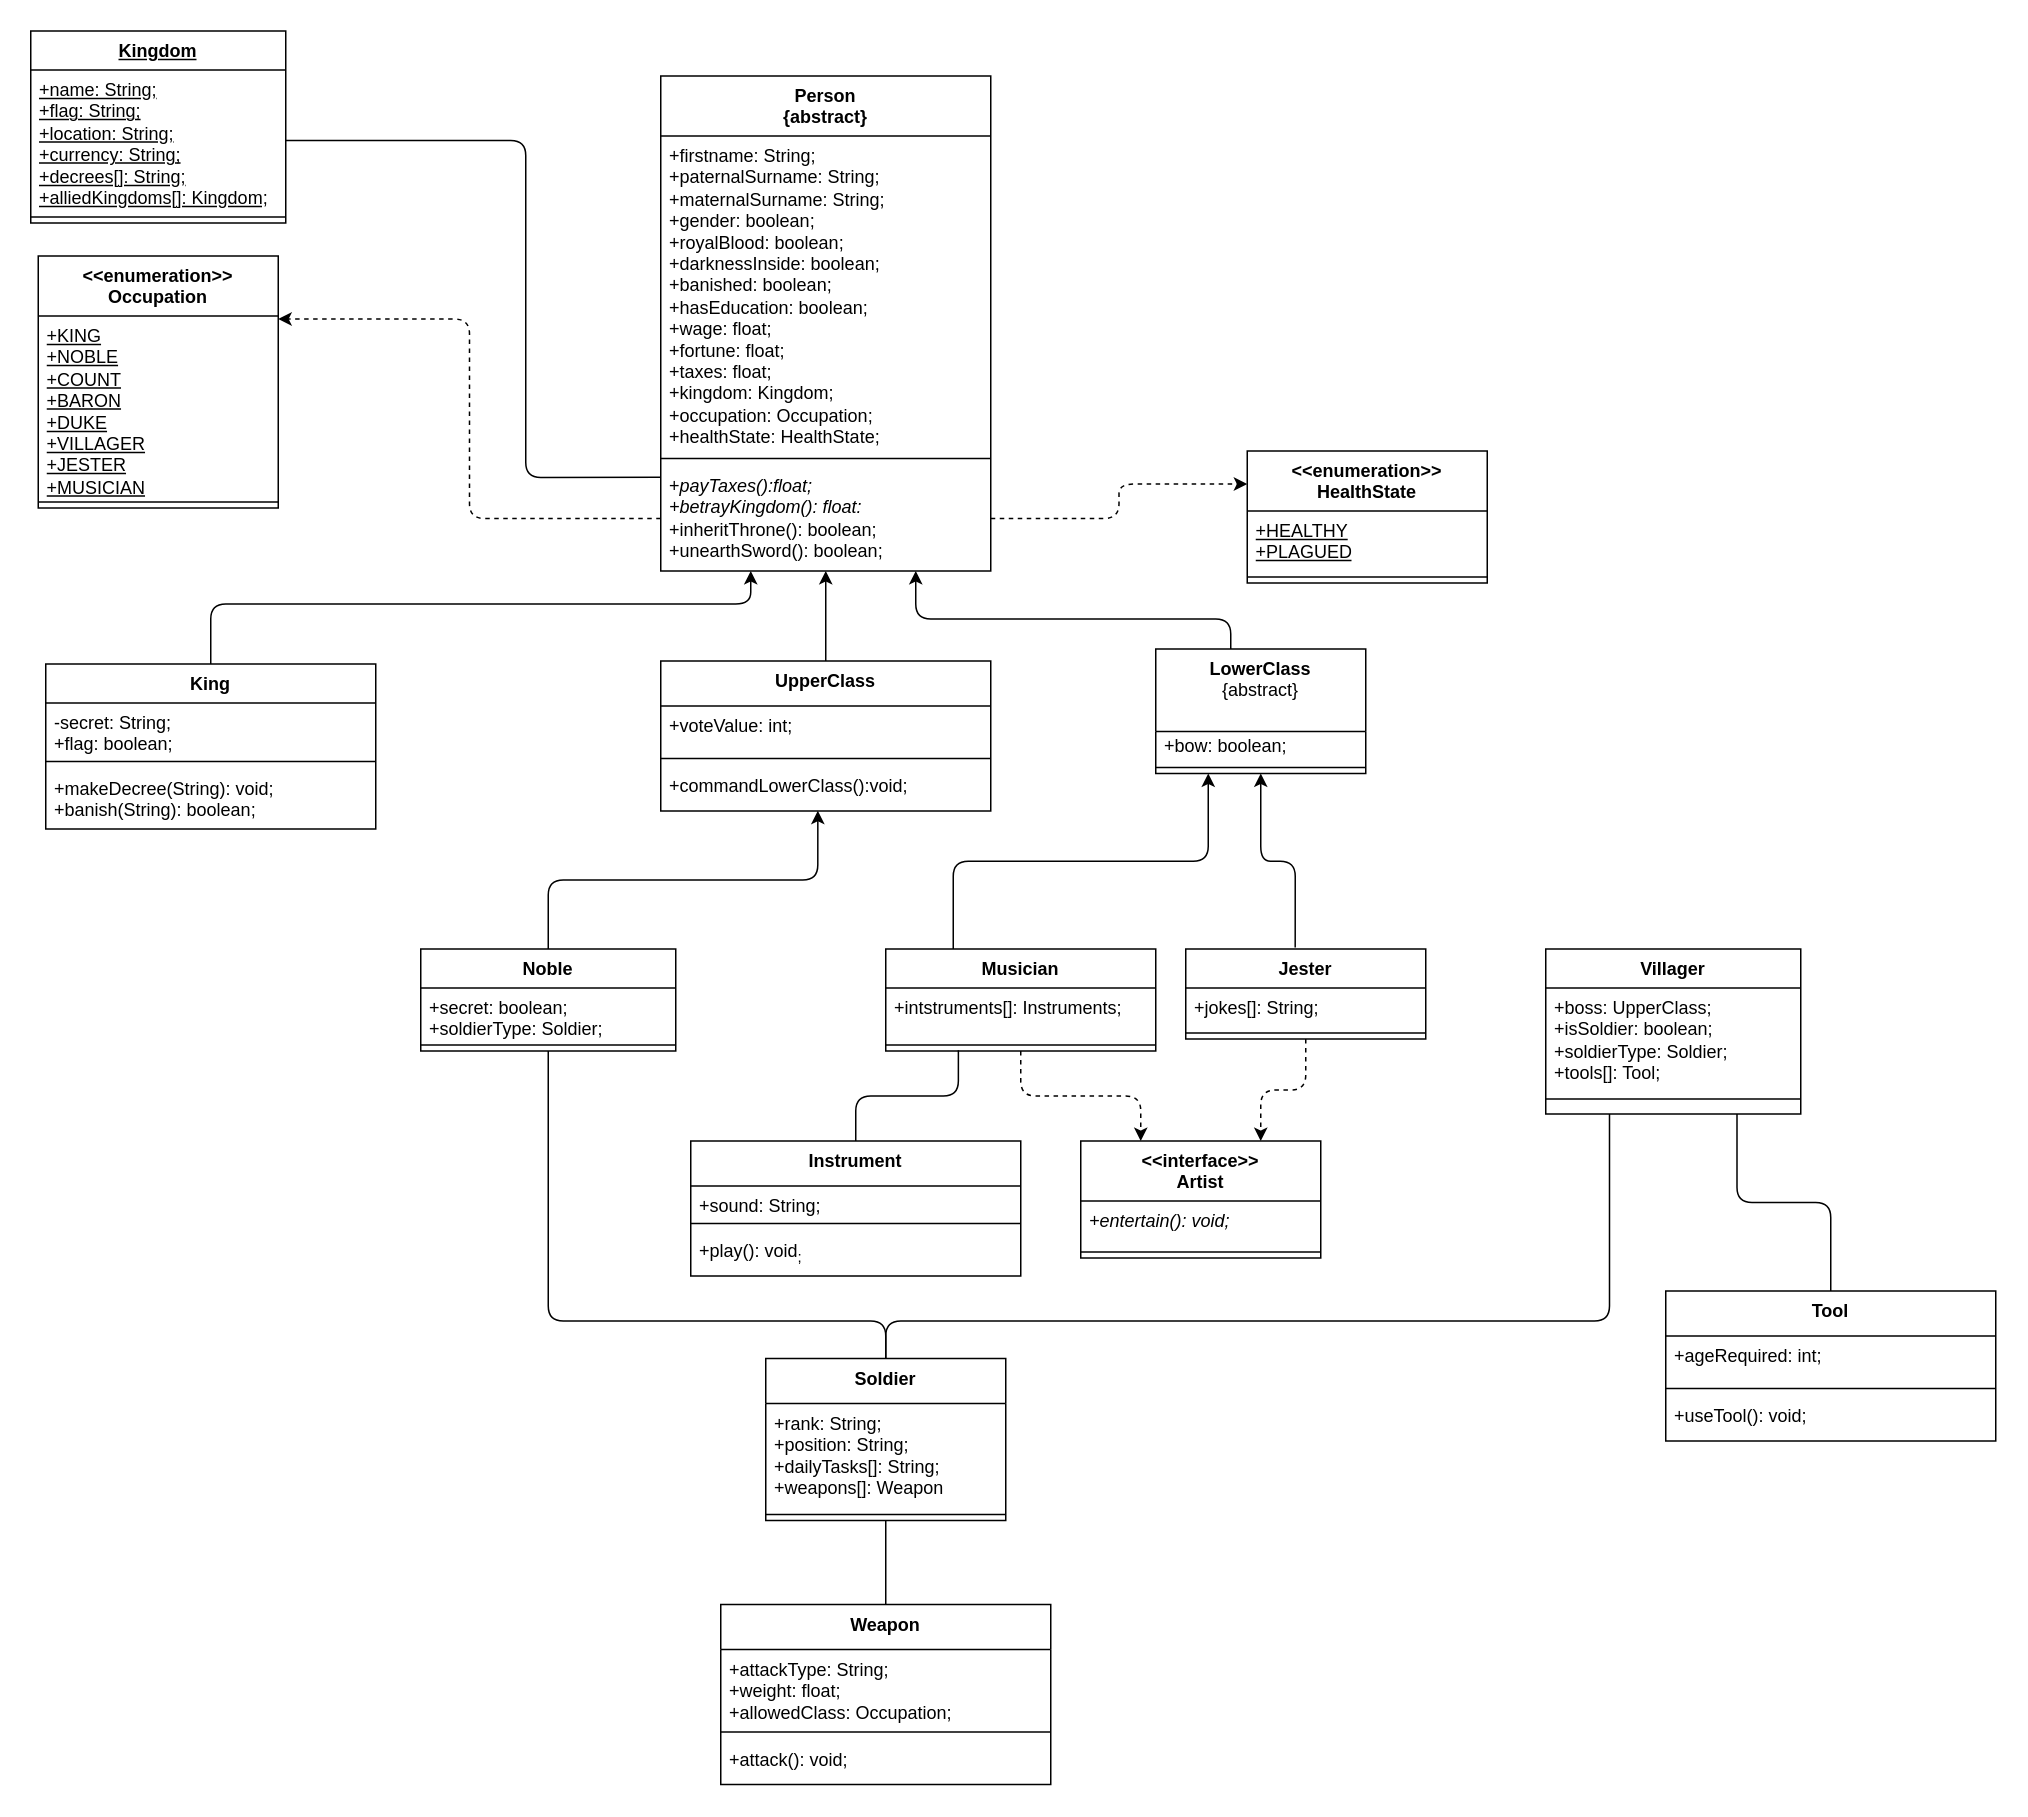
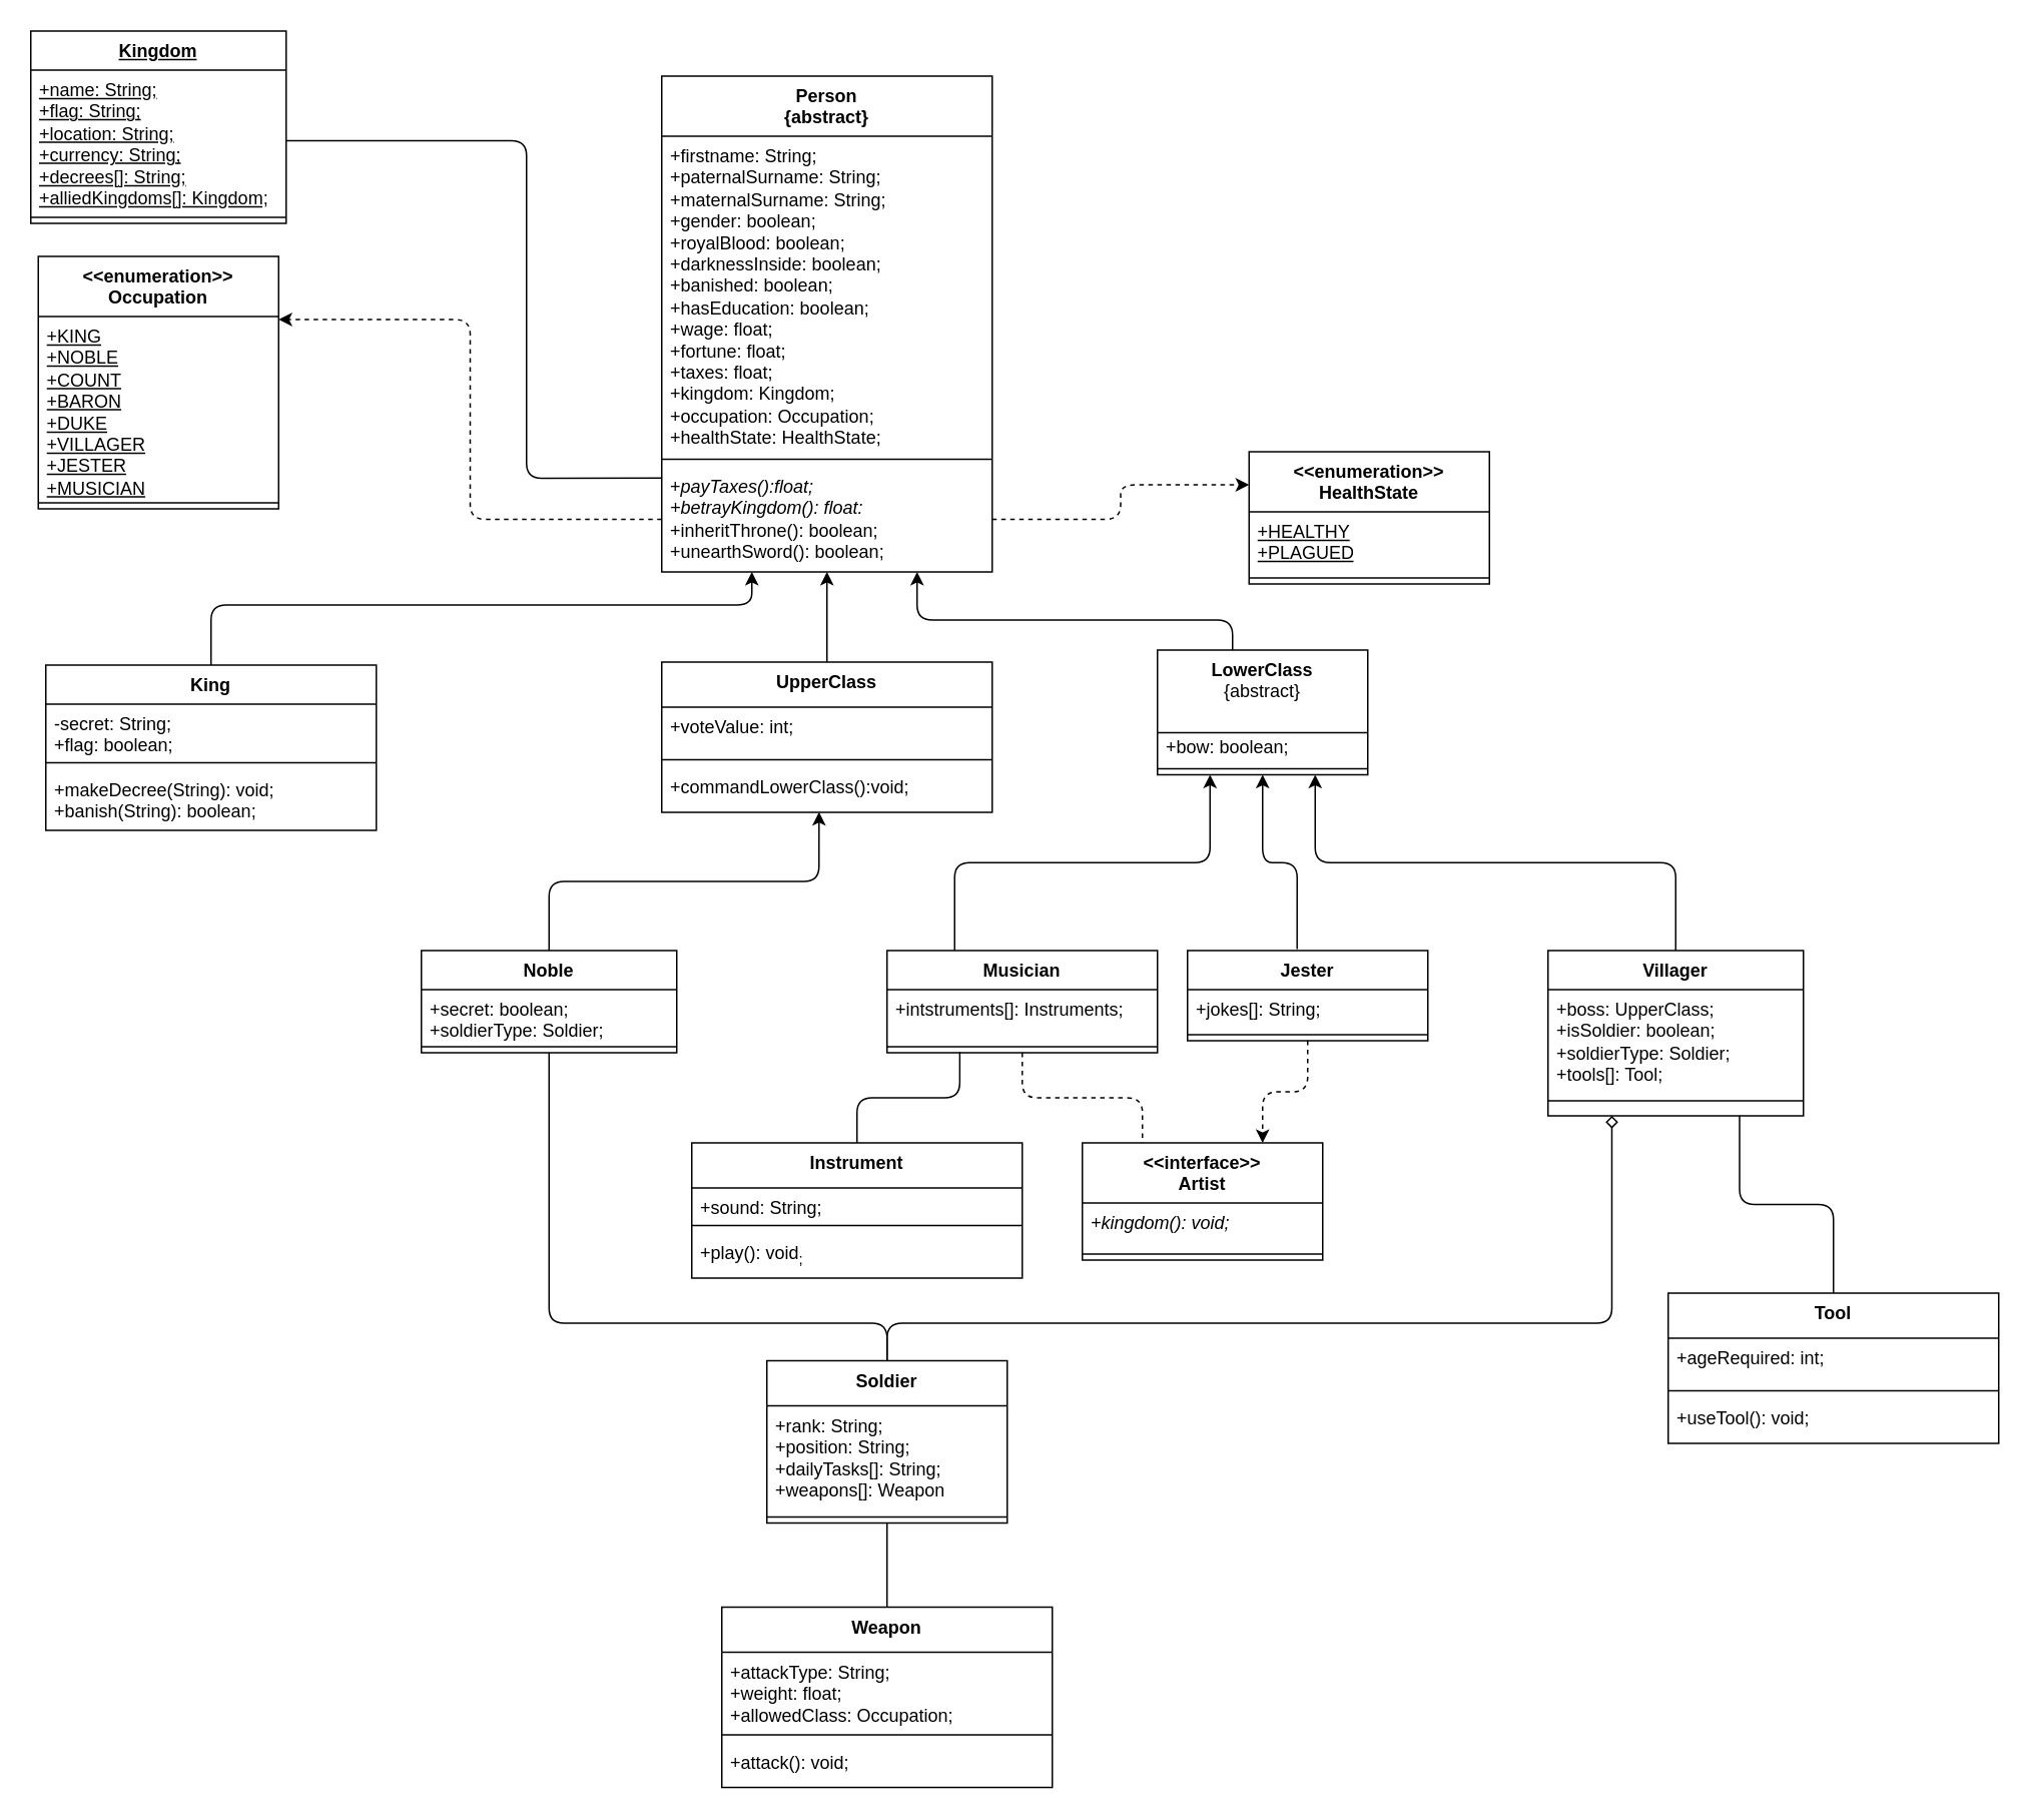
+ <mxCell id="6" style="edgeStyle=orthogonalEdgeStyle;rounded=1;orthogonalLoop=1;jettySize=auto;html=1;exitX=0.5;exitY=0;exitDx=0;exitDy=0;entryX=0.75;entryY=1;entryDx=0;entryDy=0;curved=0;" parent="1" source="7" target="26" edge="1"><mxGeometry relative="1" as="geometry" /></mxCell>
- <mxCell id="19" style="edgeStyle=orthogonalEdgeStyle;rounded=1;orthogonalLoop=1;jettySize=auto;html=1;exitX=0.5;exitY=0;exitDx=0;exitDy=0;entryX=0.25;entryY=1;entryDx=0;entryDy=0;curved=0;endArrow=none;endFill=0;" edge="1" parent="1" source="20" target="7"><mxGeometry relative="1" as="geometry"><Array as="points"><mxPoint x="590" y="880" /><mxPoint x="1073" y="880" /></Array></mxGeometry></mxCell>
+ <mxCell id="19" style="edgeStyle=orthogonalEdgeStyle;rounded=1;orthogonalLoop=1;jettySize=auto;html=1;exitX=0.5;exitY=0;exitDx=0;exitDy=0;entryX=0.25;entryY=1;entryDx=0;entryDy=0;curved=0;endArrow=diamond;endFill=0;" edge="1" parent="1" source="20" target="7"><mxGeometry relative="1" as="geometry"><Array as="points"><mxPoint x="590" y="880" /><mxPoint x="1073" y="880" /></Array></mxGeometry></mxCell>
- <mxCell id="42" style="edgeStyle=orthogonalEdgeStyle;rounded=1;orthogonalLoop=1;jettySize=auto;html=1;exitX=0.5;exitY=1;exitDx=0;exitDy=0;entryX=0.25;entryY=0;entryDx=0;entryDy=0;dashed=1;curved=0;" parent="1" source="11" target="39" edge="1"><mxGeometry relative="1" as="geometry"><mxPoint x="750" y="713" as="sourcePoint" /></mxGeometry></mxCell>
+ <mxCell id="42" style="edgeStyle=orthogonalEdgeStyle;rounded=1;orthogonalLoop=1;jettySize=auto;html=1;exitX=0.5;exitY=1;exitDx=0;exitDy=0;entryX=0.25;entryY=0;entryDx=0;entryDy=0;dashed=1;curved=0;endArrow=none;" parent="1" source="11" target="39" edge="1"><mxGeometry relative="1" as="geometry"><mxPoint x="750" y="713" as="sourcePoint" /></mxGeometry></mxCell>
- <mxCell id="40" value="&lt;i&gt;+entertain(): void;&lt;/i&gt;" style="text;strokeColor=none;fillColor=none;align=left;verticalAlign=top;spacingLeft=4;spacingRight=4;overflow=hidden;rotatable=0;points=[[0,0.5],[1,0.5]];portConstraint=eastwest;whiteSpace=wrap;html=1;" parent="39" vertex="1"><mxGeometry y="40" width="160" height="30" as="geometry" /></mxCell>
+ <mxCell id="40" value="&lt;i&gt;+kingdom(): void;&lt;/i&gt;" style="text;strokeColor=none;fillColor=none;align=left;verticalAlign=top;spacingLeft=4;spacingRight=4;overflow=hidden;rotatable=0;points=[[0,0.5],[1,0.5]];portConstraint=eastwest;whiteSpace=wrap;html=1;" parent="39" vertex="1"><mxGeometry y="40" width="160" height="30" as="geometry" /></mxCell>
